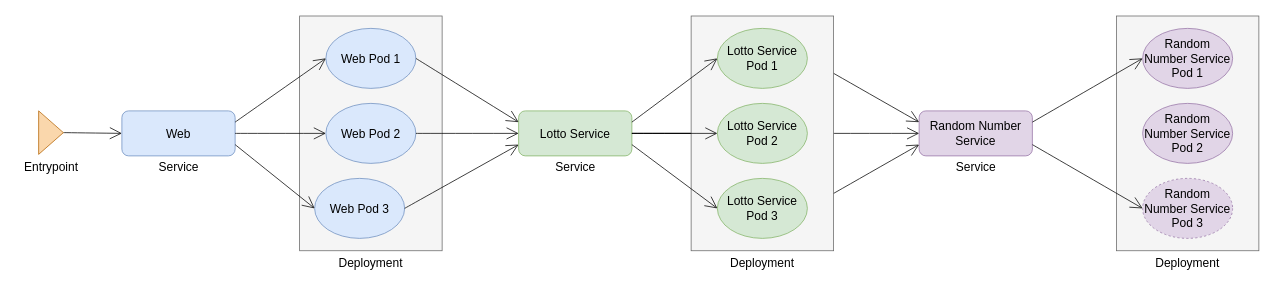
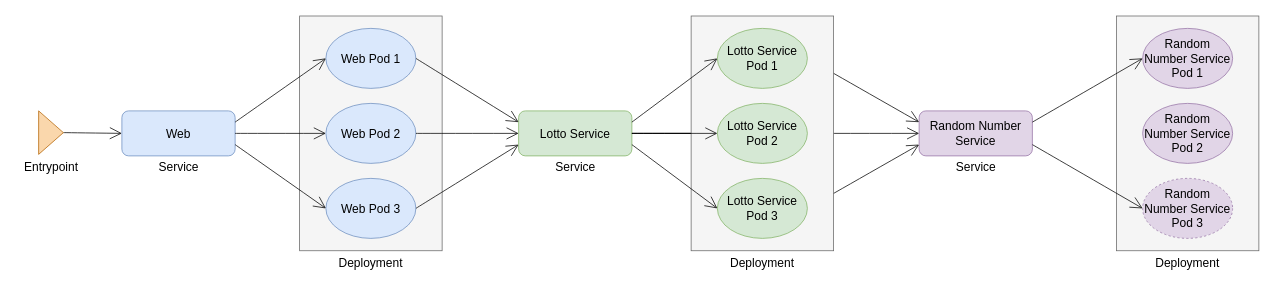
- <mxCell id="13" value="Web Pod 3" style="ellipse;whiteSpace=wrap;html=1;fontSize=16;fillColor=#dae8fc;strokeColor=#6c8ebf;" vertex="1" parent="9"><mxGeometry x="20" y="216.5" width="120" height="80" as="geometry" /></mxCell>
+ <mxCell id="13" value="Web Pod 3" style="ellipse;whiteSpace=wrap;html=1;fontSize=16;fillColor=#dae8fc;strokeColor=#6c8ebf;" vertex="1" parent="9"><mxGeometry x="35" y="216.5" width="120" height="80" as="geometry" /></mxCell>
